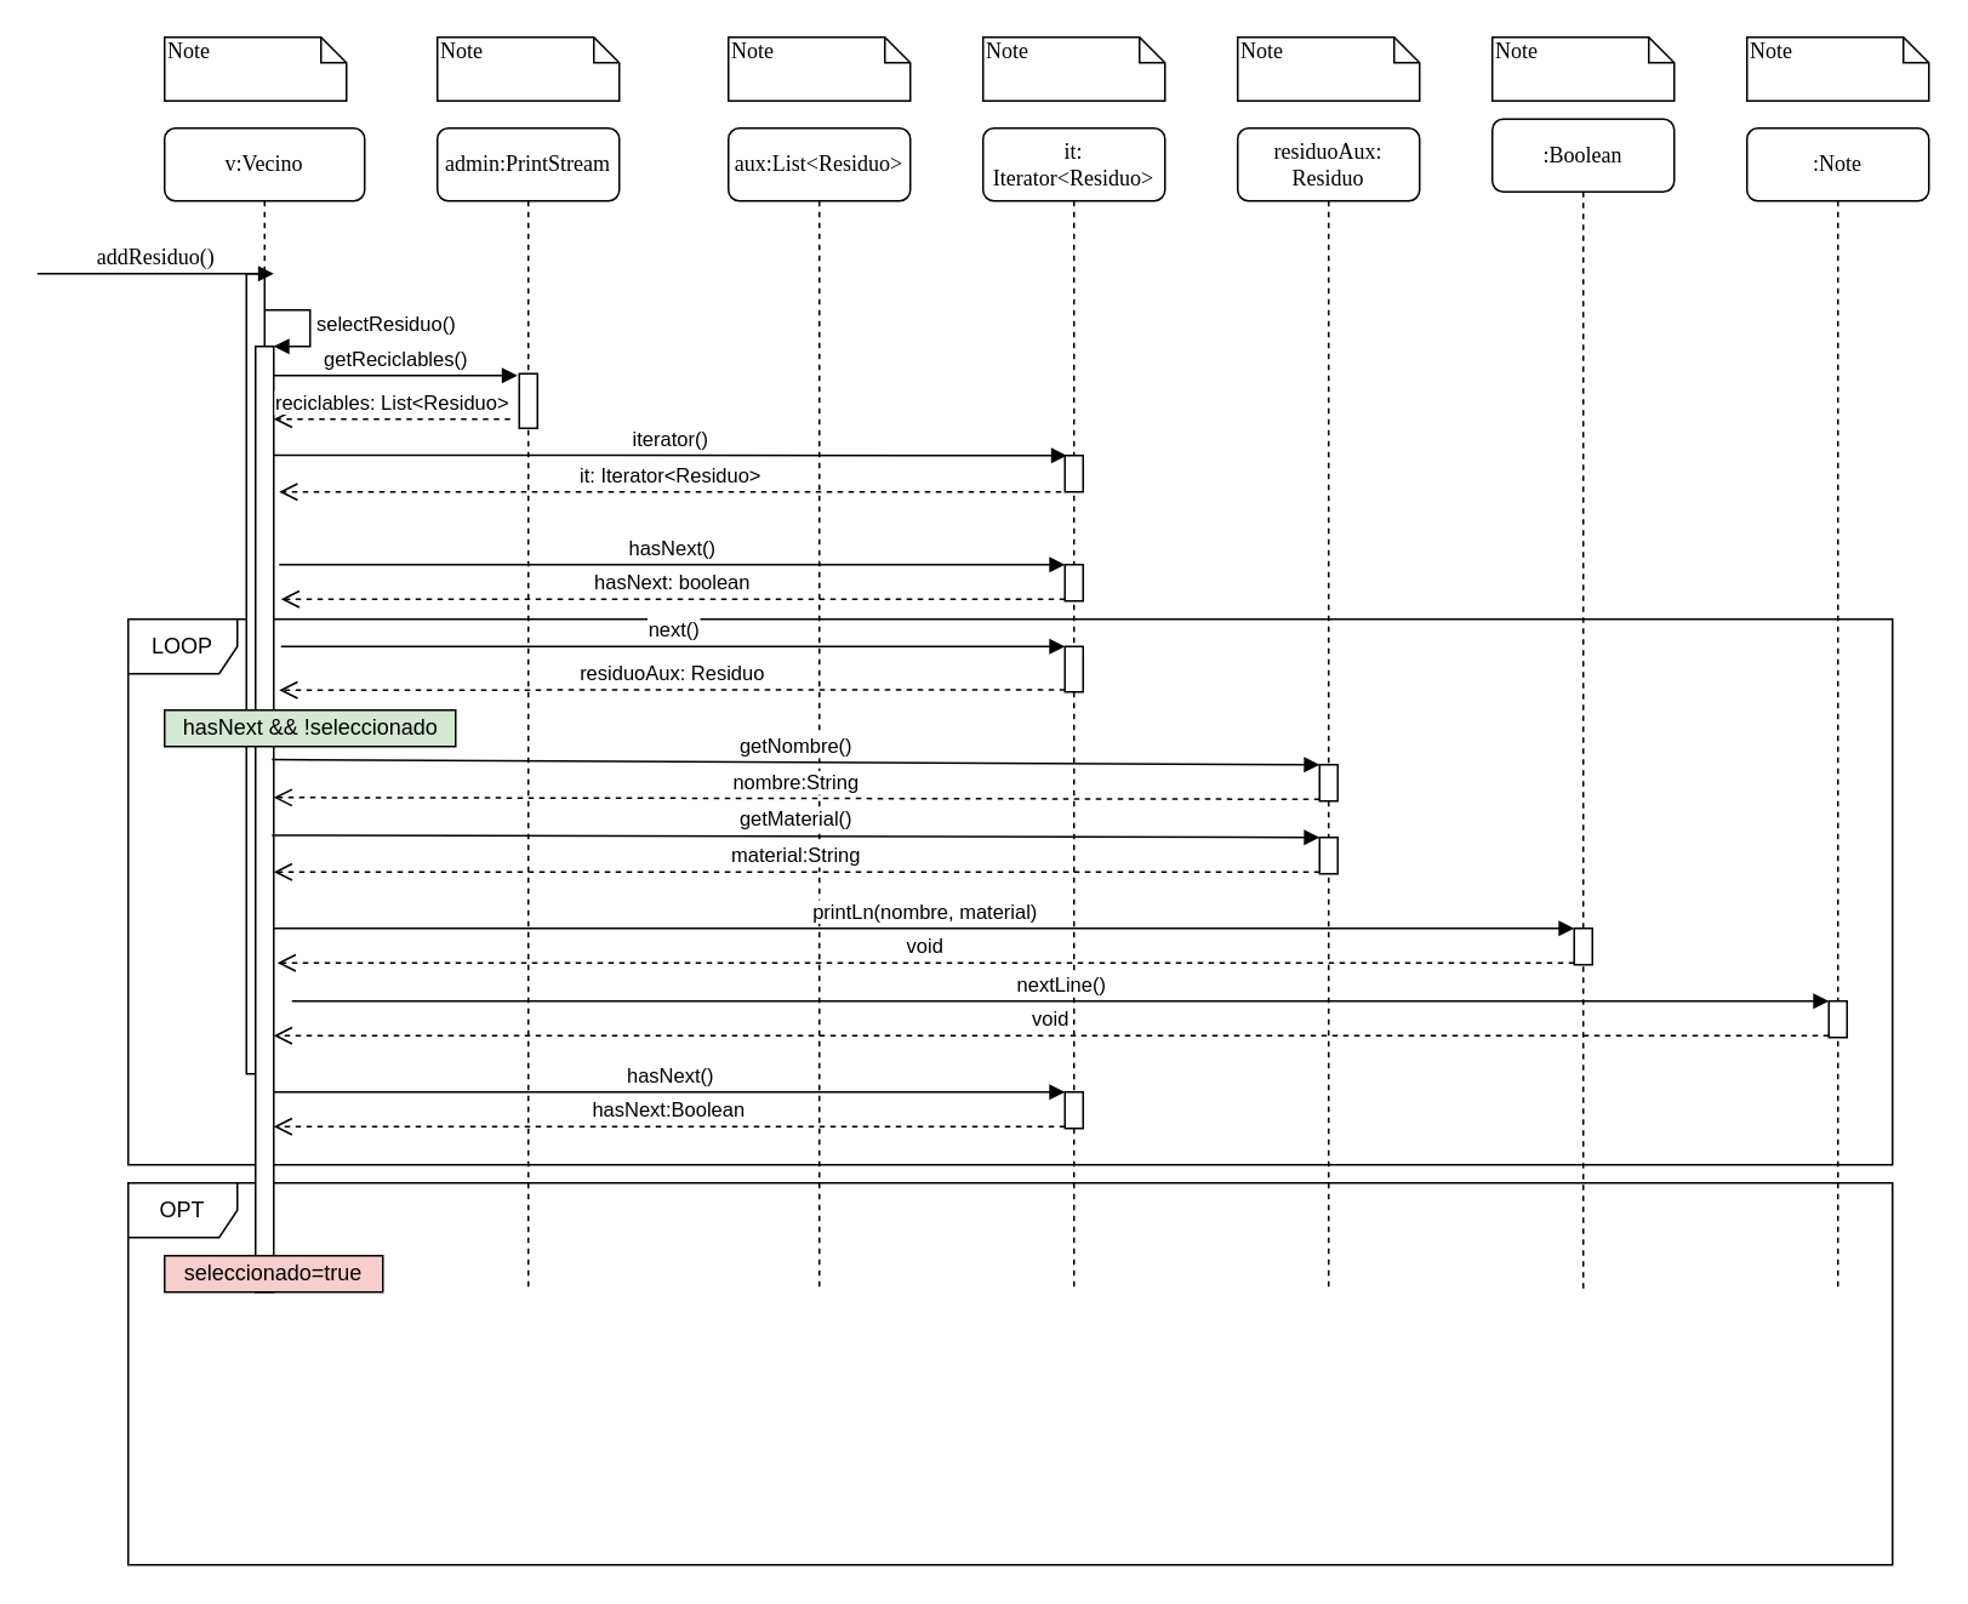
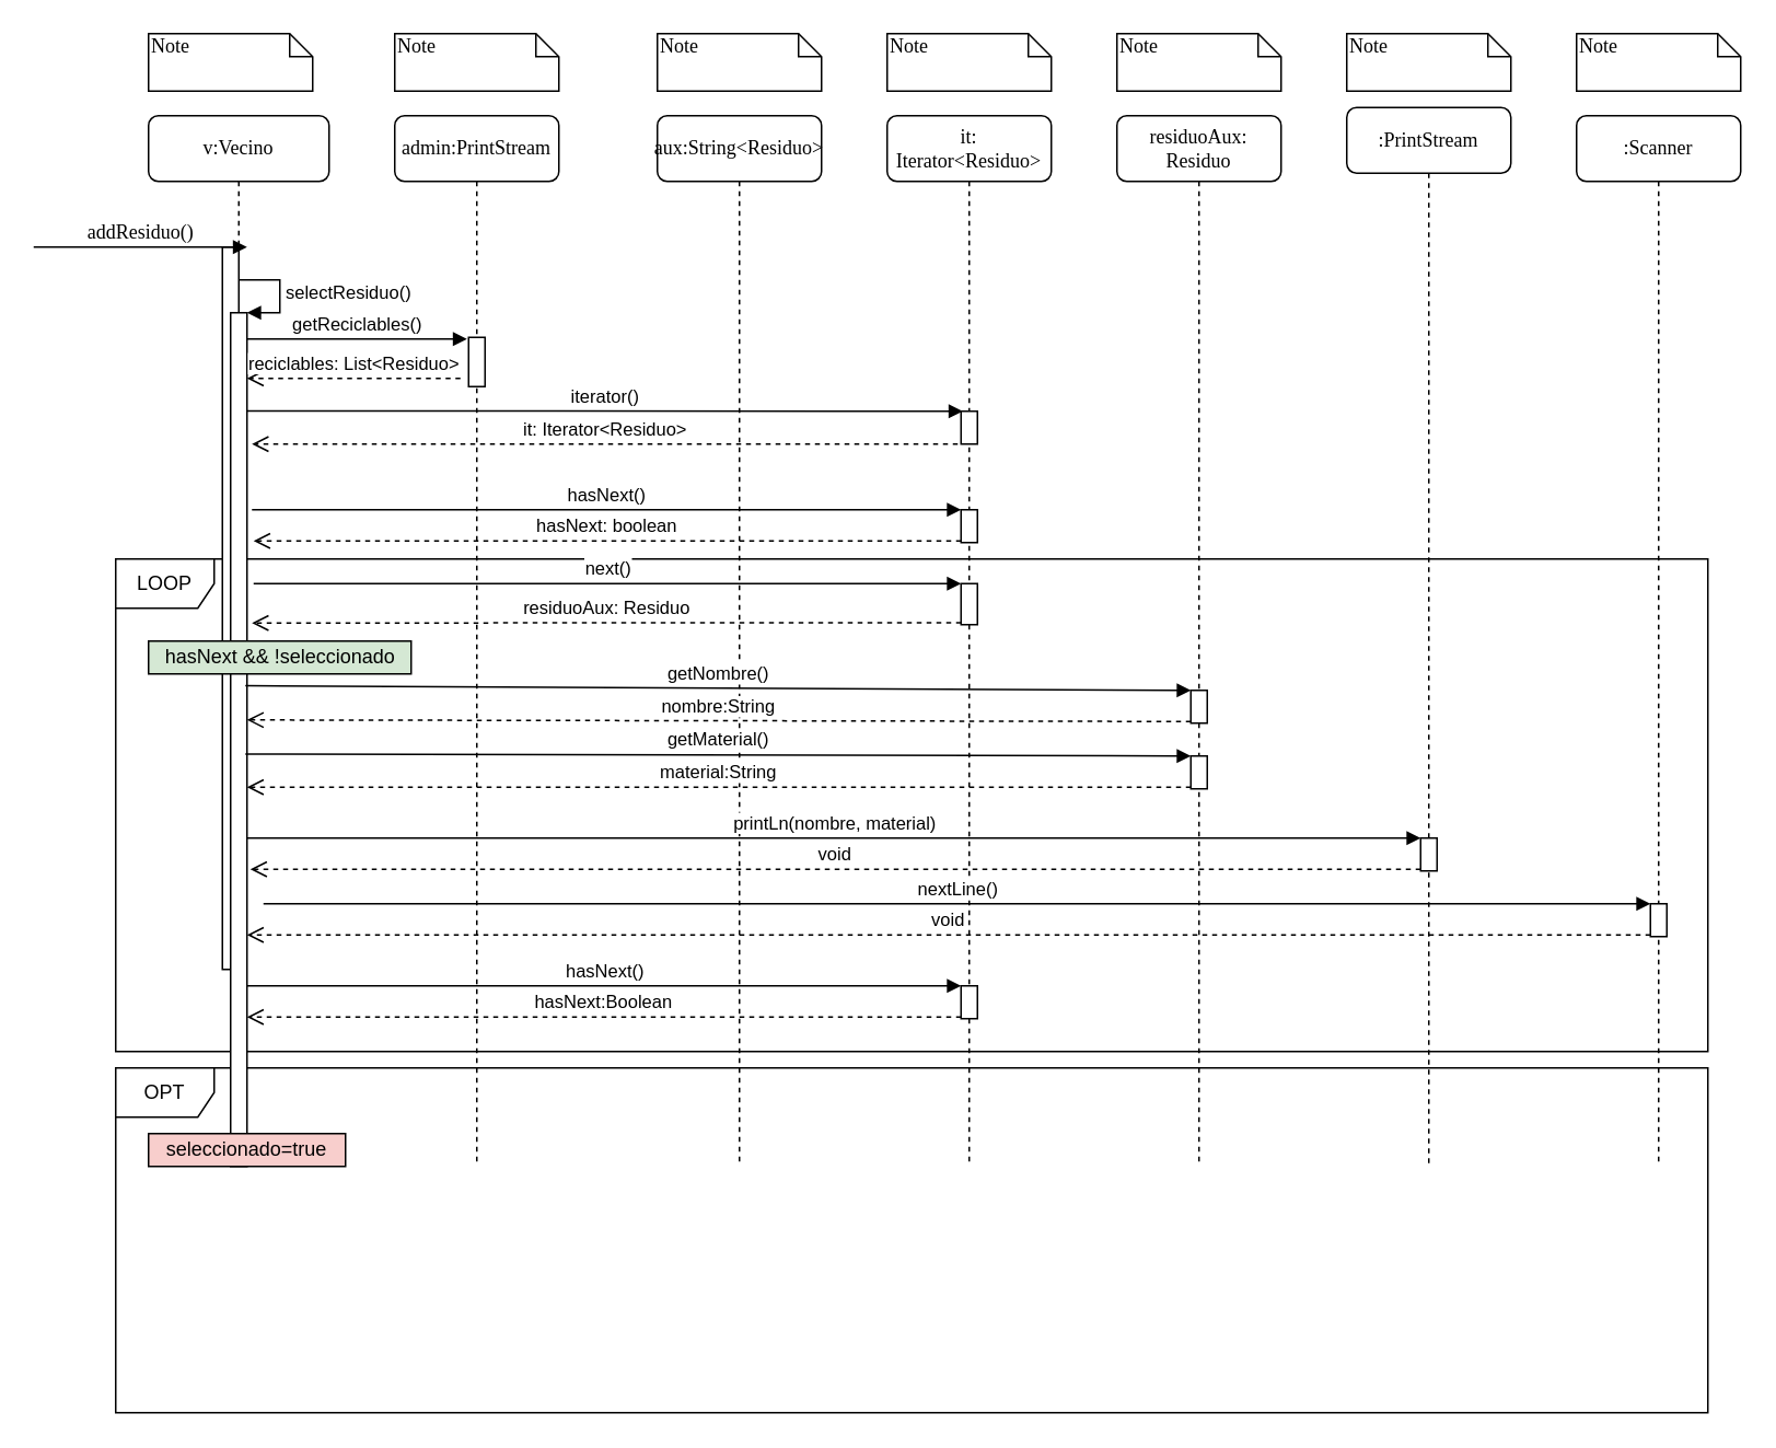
- <mxCell id="13" value=":Boolean" style="shape=umlLifeline;perimeter=lifelinePerimeter;whiteSpace=wrap;html=1;container=1;collapsible=0;recursiveResize=0;outlineConnect=0;rounded=1;shadow=0;comic=0;labelBackgroundColor=none;strokeColor=#000000;strokeWidth=1;fillColor=#FFFFFF;fontFamily=Verdana;fontSize=12;fontColor=#000000;align=center;" parent="1" vertex="1"><mxGeometry x="820" y="65" width="100" height="645" as="geometry" /></mxCell>
+ <mxCell id="13" value=":PrintStream" style="shape=umlLifeline;perimeter=lifelinePerimeter;whiteSpace=wrap;html=1;container=1;collapsible=0;recursiveResize=0;outlineConnect=0;rounded=1;shadow=0;comic=0;labelBackgroundColor=none;strokeColor=#000000;strokeWidth=1;fillColor=#FFFFFF;fontFamily=Verdana;fontSize=12;fontColor=#000000;align=center;" parent="1" vertex="1"><mxGeometry x="820" y="65" width="100" height="645" as="geometry" /></mxCell>
- <mxCell id="6" value="aux:List&amp;lt;Residuo&amp;gt;" style="shape=umlLifeline;perimeter=lifelinePerimeter;whiteSpace=wrap;html=1;container=1;collapsible=0;recursiveResize=0;outlineConnect=0;rounded=1;shadow=0;comic=0;labelBackgroundColor=none;strokeColor=#000000;strokeWidth=1;fillColor=#FFFFFF;fontFamily=Verdana;fontSize=12;fontColor=#000000;align=center;" parent="1" vertex="1"><mxGeometry x="400" y="70" width="100" height="640" as="geometry" /></mxCell>
+ <mxCell id="6" value="aux:String&amp;lt;Residuo&amp;gt;" style="shape=umlLifeline;perimeter=lifelinePerimeter;whiteSpace=wrap;html=1;container=1;collapsible=0;recursiveResize=0;outlineConnect=0;rounded=1;shadow=0;comic=0;labelBackgroundColor=none;strokeColor=#000000;strokeWidth=1;fillColor=#FFFFFF;fontFamily=Verdana;fontSize=12;fontColor=#000000;align=center;" parent="1" vertex="1"><mxGeometry x="400" y="70" width="100" height="640" as="geometry" /></mxCell>
- <mxCell id="15" value=":Note" style="shape=umlLifeline;perimeter=lifelinePerimeter;whiteSpace=wrap;html=1;container=1;collapsible=0;recursiveResize=0;outlineConnect=0;rounded=1;shadow=0;comic=0;labelBackgroundColor=none;strokeColor=#000000;strokeWidth=1;fillColor=#FFFFFF;fontFamily=Verdana;fontSize=12;fontColor=#000000;align=center;" parent="1" vertex="1"><mxGeometry x="960" y="70" width="100" height="640" as="geometry" /></mxCell>
+ <mxCell id="15" value=":Scanner" style="shape=umlLifeline;perimeter=lifelinePerimeter;whiteSpace=wrap;html=1;container=1;collapsible=0;recursiveResize=0;outlineConnect=0;rounded=1;shadow=0;comic=0;labelBackgroundColor=none;strokeColor=#000000;strokeWidth=1;fillColor=#FFFFFF;fontFamily=Verdana;fontSize=12;fontColor=#000000;align=center;" parent="1" vertex="1"><mxGeometry x="960" y="70" width="100" height="640" as="geometry" /></mxCell>
